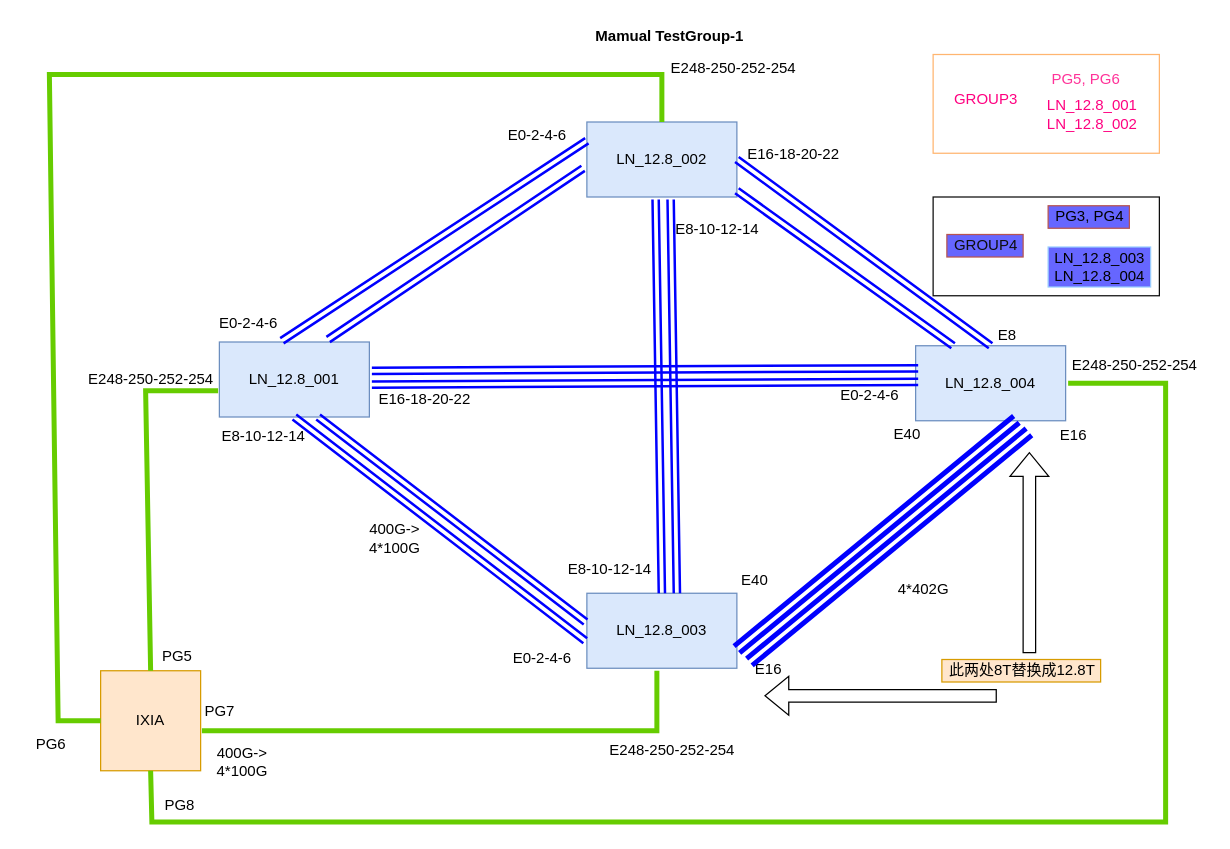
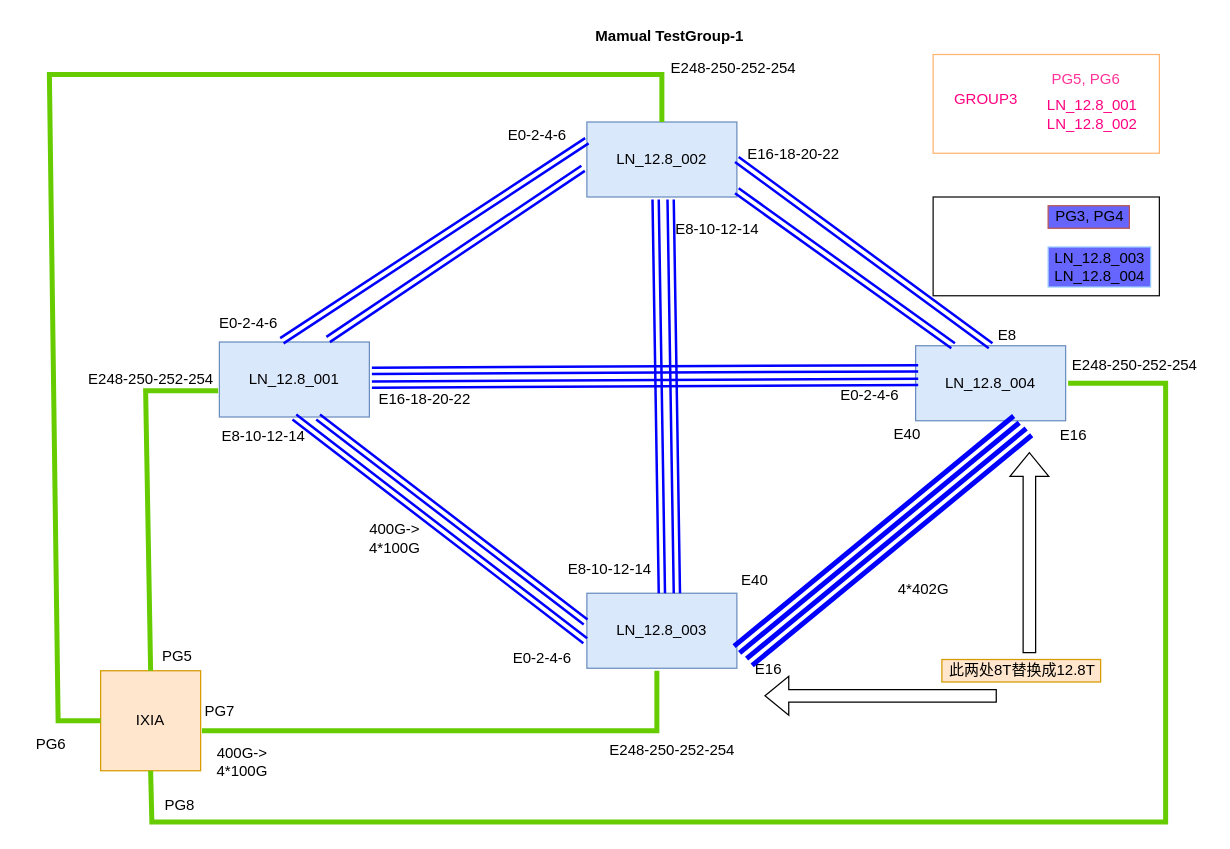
- <mxCell id="32" value="&lt;font&gt;GROUP4&lt;/font&gt;" style="text;html=1;resizable=0;autosize=1;align=center;verticalAlign=middle;points=[];fillColor=#6666FF;strokeColor=#b85450;rounded=0;fontColor=#0D0D0D;" parent="1" vertex="1"><mxGeometry x="757" y="187" width="61" height="18" as="geometry" /></mxCell>
